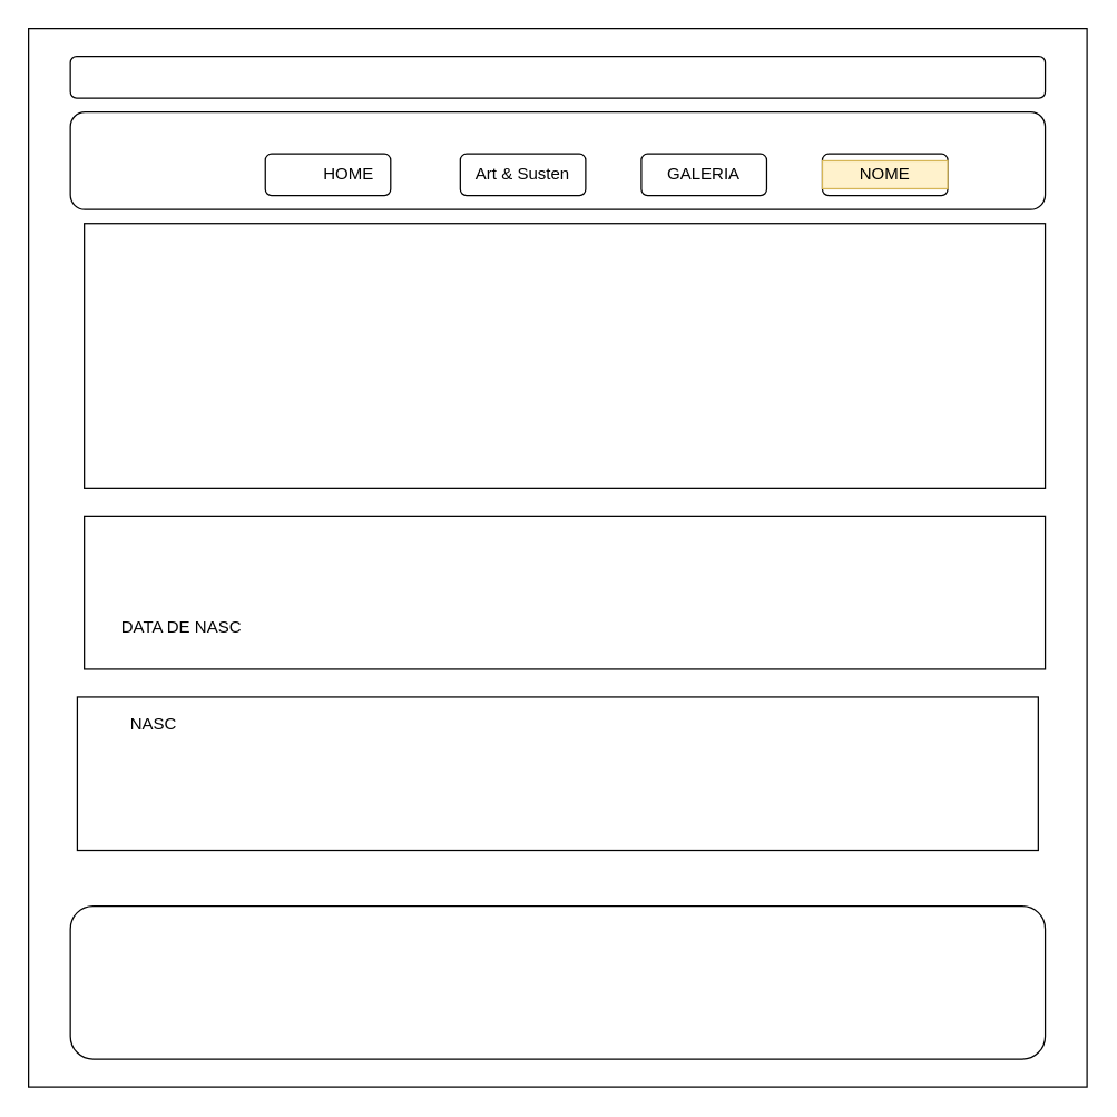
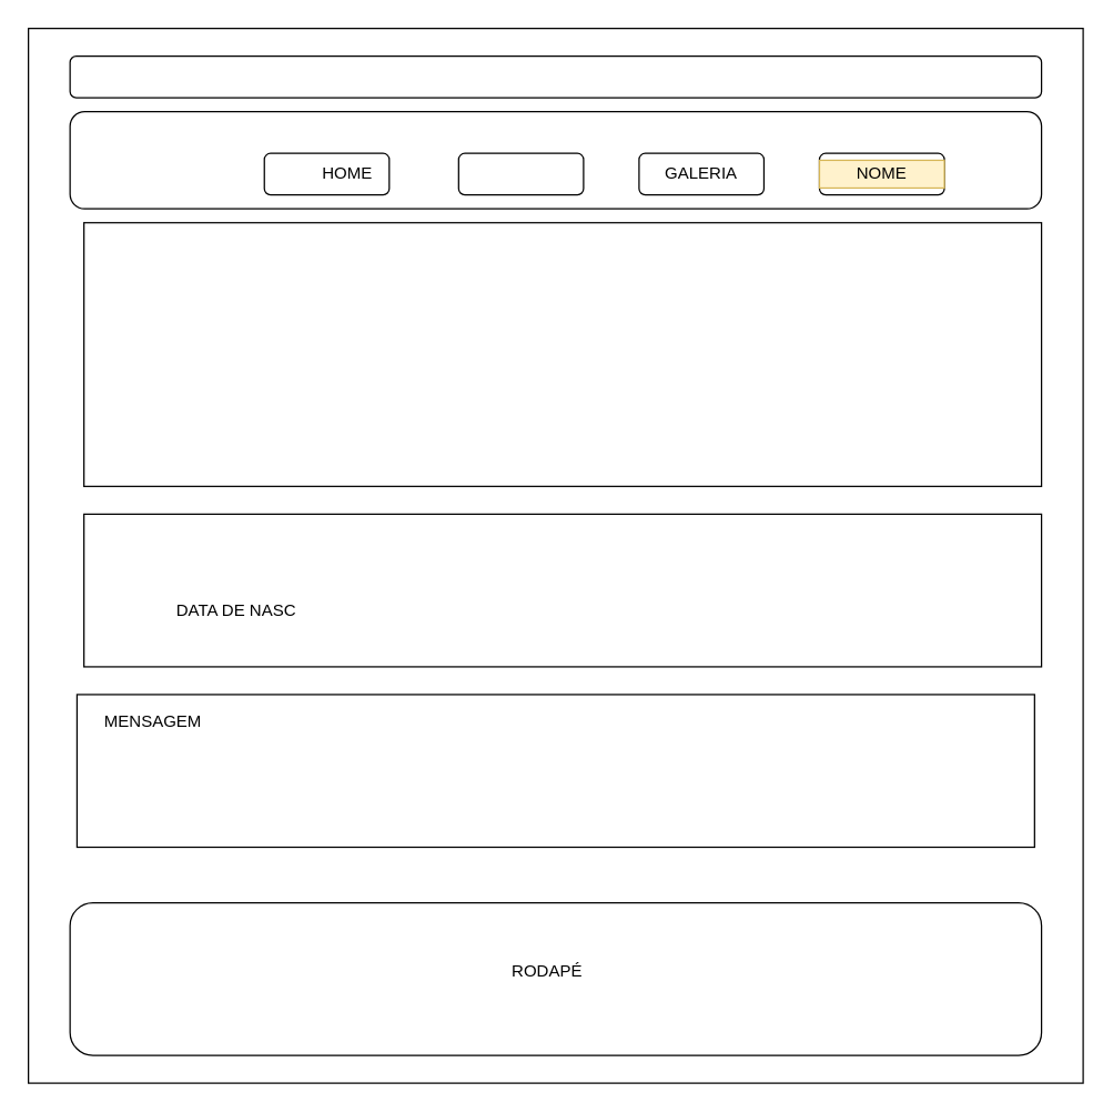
- <mxCell id="10" value="Art &amp;amp; Susten" style="text;html=1;align=center;verticalAlign=middle;whiteSpace=wrap;rounded=0;" vertex="1" parent="1"><mxGeometry x="335" y="115" width="80" height="20" as="geometry" /></mxCell>
- <mxCell id="18" value="DATA DE NASC" style="text;html=1;strokeColor=none;fillColor=none;align=center;verticalAlign=middle;whiteSpace=wrap;rounded=0;" vertex="1" parent="1"><mxGeometry x="80" y="440" width="100" height="20" as="geometry" /></mxCell>
+ <mxCell id="18" value="DATA DE NASC" style="text;html=1;strokeColor=none;fillColor=none;align=center;verticalAlign=middle;whiteSpace=wrap;rounded=0;" vertex="1" parent="1"><mxGeometry x="120" y="430" width="100" height="20" as="geometry" /></mxCell>
- <mxCell id="19" value="NASC" style="text;html=1;strokeColor=none;fillColor=none;align=center;verticalAlign=middle;whiteSpace=wrap;rounded=0;" vertex="1" parent="1"><mxGeometry x="80" y="510" width="60" height="20" as="geometry" /></mxCell>
+ <mxCell id="19" value="MENSAGEM" style="text;html=1;strokeColor=none;fillColor=none;align=center;verticalAlign=middle;whiteSpace=wrap;rounded=0;" vertex="1" parent="1"><mxGeometry x="80" y="510" width="60" height="20" as="geometry" /></mxCell>
+ <mxCell id="15" value="RODAPÉ" style="text;html=1;strokeColor=none;fillColor=none;align=center;verticalAlign=middle;whiteSpace=wrap;rounded=0;" vertex="1" parent="1"><mxGeometry x="339" y="680" width="110" height="40" as="geometry" /></mxCell>
